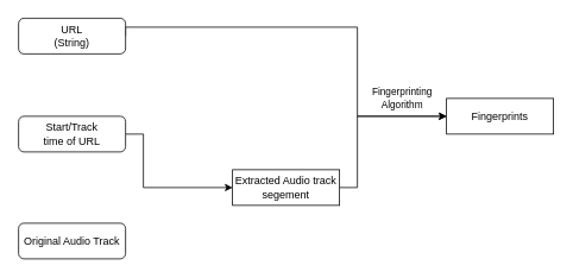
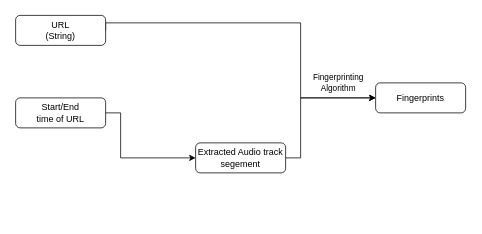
- <mxCell id="9" value="Fingerprints" style="whiteSpace=wrap;html=1;rounded=0;" parent="1" vertex="1"><mxGeometry x="500" y="110" width="120" height="40" as="geometry" /></mxCell>
+ <mxCell id="9" value="Fingerprints" style="rounded=1;whiteSpace=wrap;html=1;" parent="1" vertex="1"><mxGeometry x="500" y="110" width="120" height="40" as="geometry" /></mxCell>
- <mxCell id="5" value="Start/Track&lt;br&gt;time of URL" style="rounded=1;whiteSpace=wrap;html=1;" parent="1" vertex="1"><mxGeometry y="130" width="120" height="40" as="geometry" x="20" /></mxCell>
+ <mxCell id="5" value="Start/End&lt;br&gt;time of URL" style="rounded=1;whiteSpace=wrap;html=1;" parent="1" vertex="1"><mxGeometry y="130" width="120" height="40" as="geometry" x="20" /></mxCell>
- <mxCell id="8" value="Extracted Audio track segement" style="whiteSpace=wrap;html=1;rounded=0;" parent="1" vertex="1"><mxGeometry x="260" y="190" width="120" height="40" as="geometry" /></mxCell>
+ <mxCell id="8" value="Extracted Audio track segement" style="rounded=1;whiteSpace=wrap;html=1;" parent="1" vertex="1"><mxGeometry x="260" y="190" width="120" height="40" as="geometry" /></mxCell>
- <mxCell id="6" value="Original Audio Track" style="rounded=1;whiteSpace=wrap;html=1;" parent="1" vertex="1"><mxGeometry y="250" width="120" height="40" as="geometry" x="20" /></mxCell>
